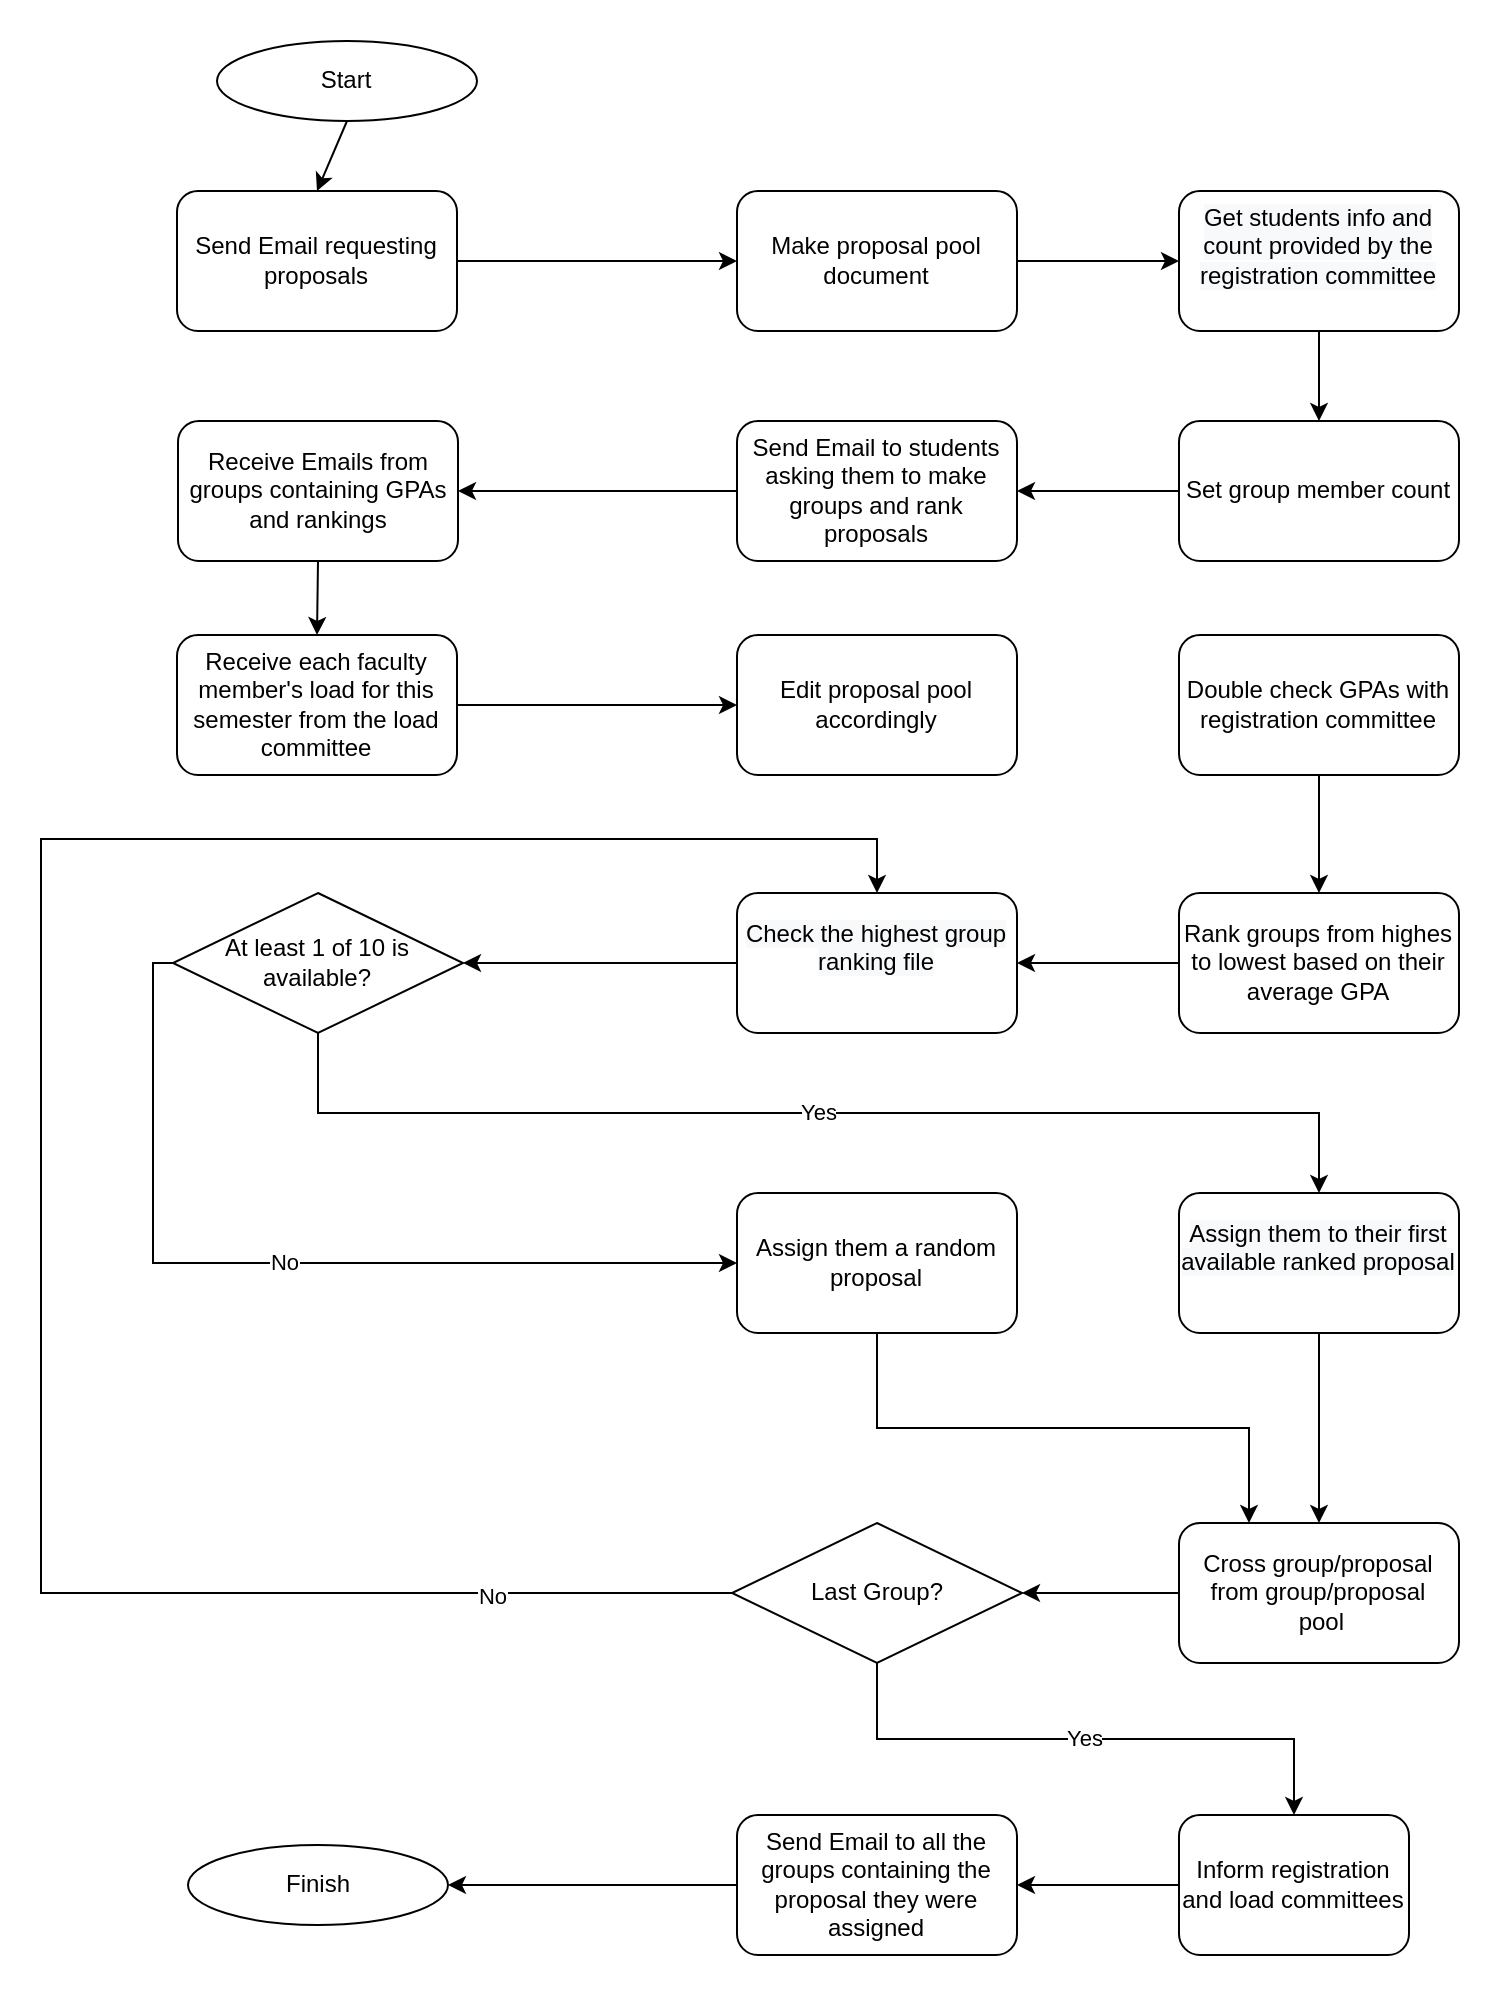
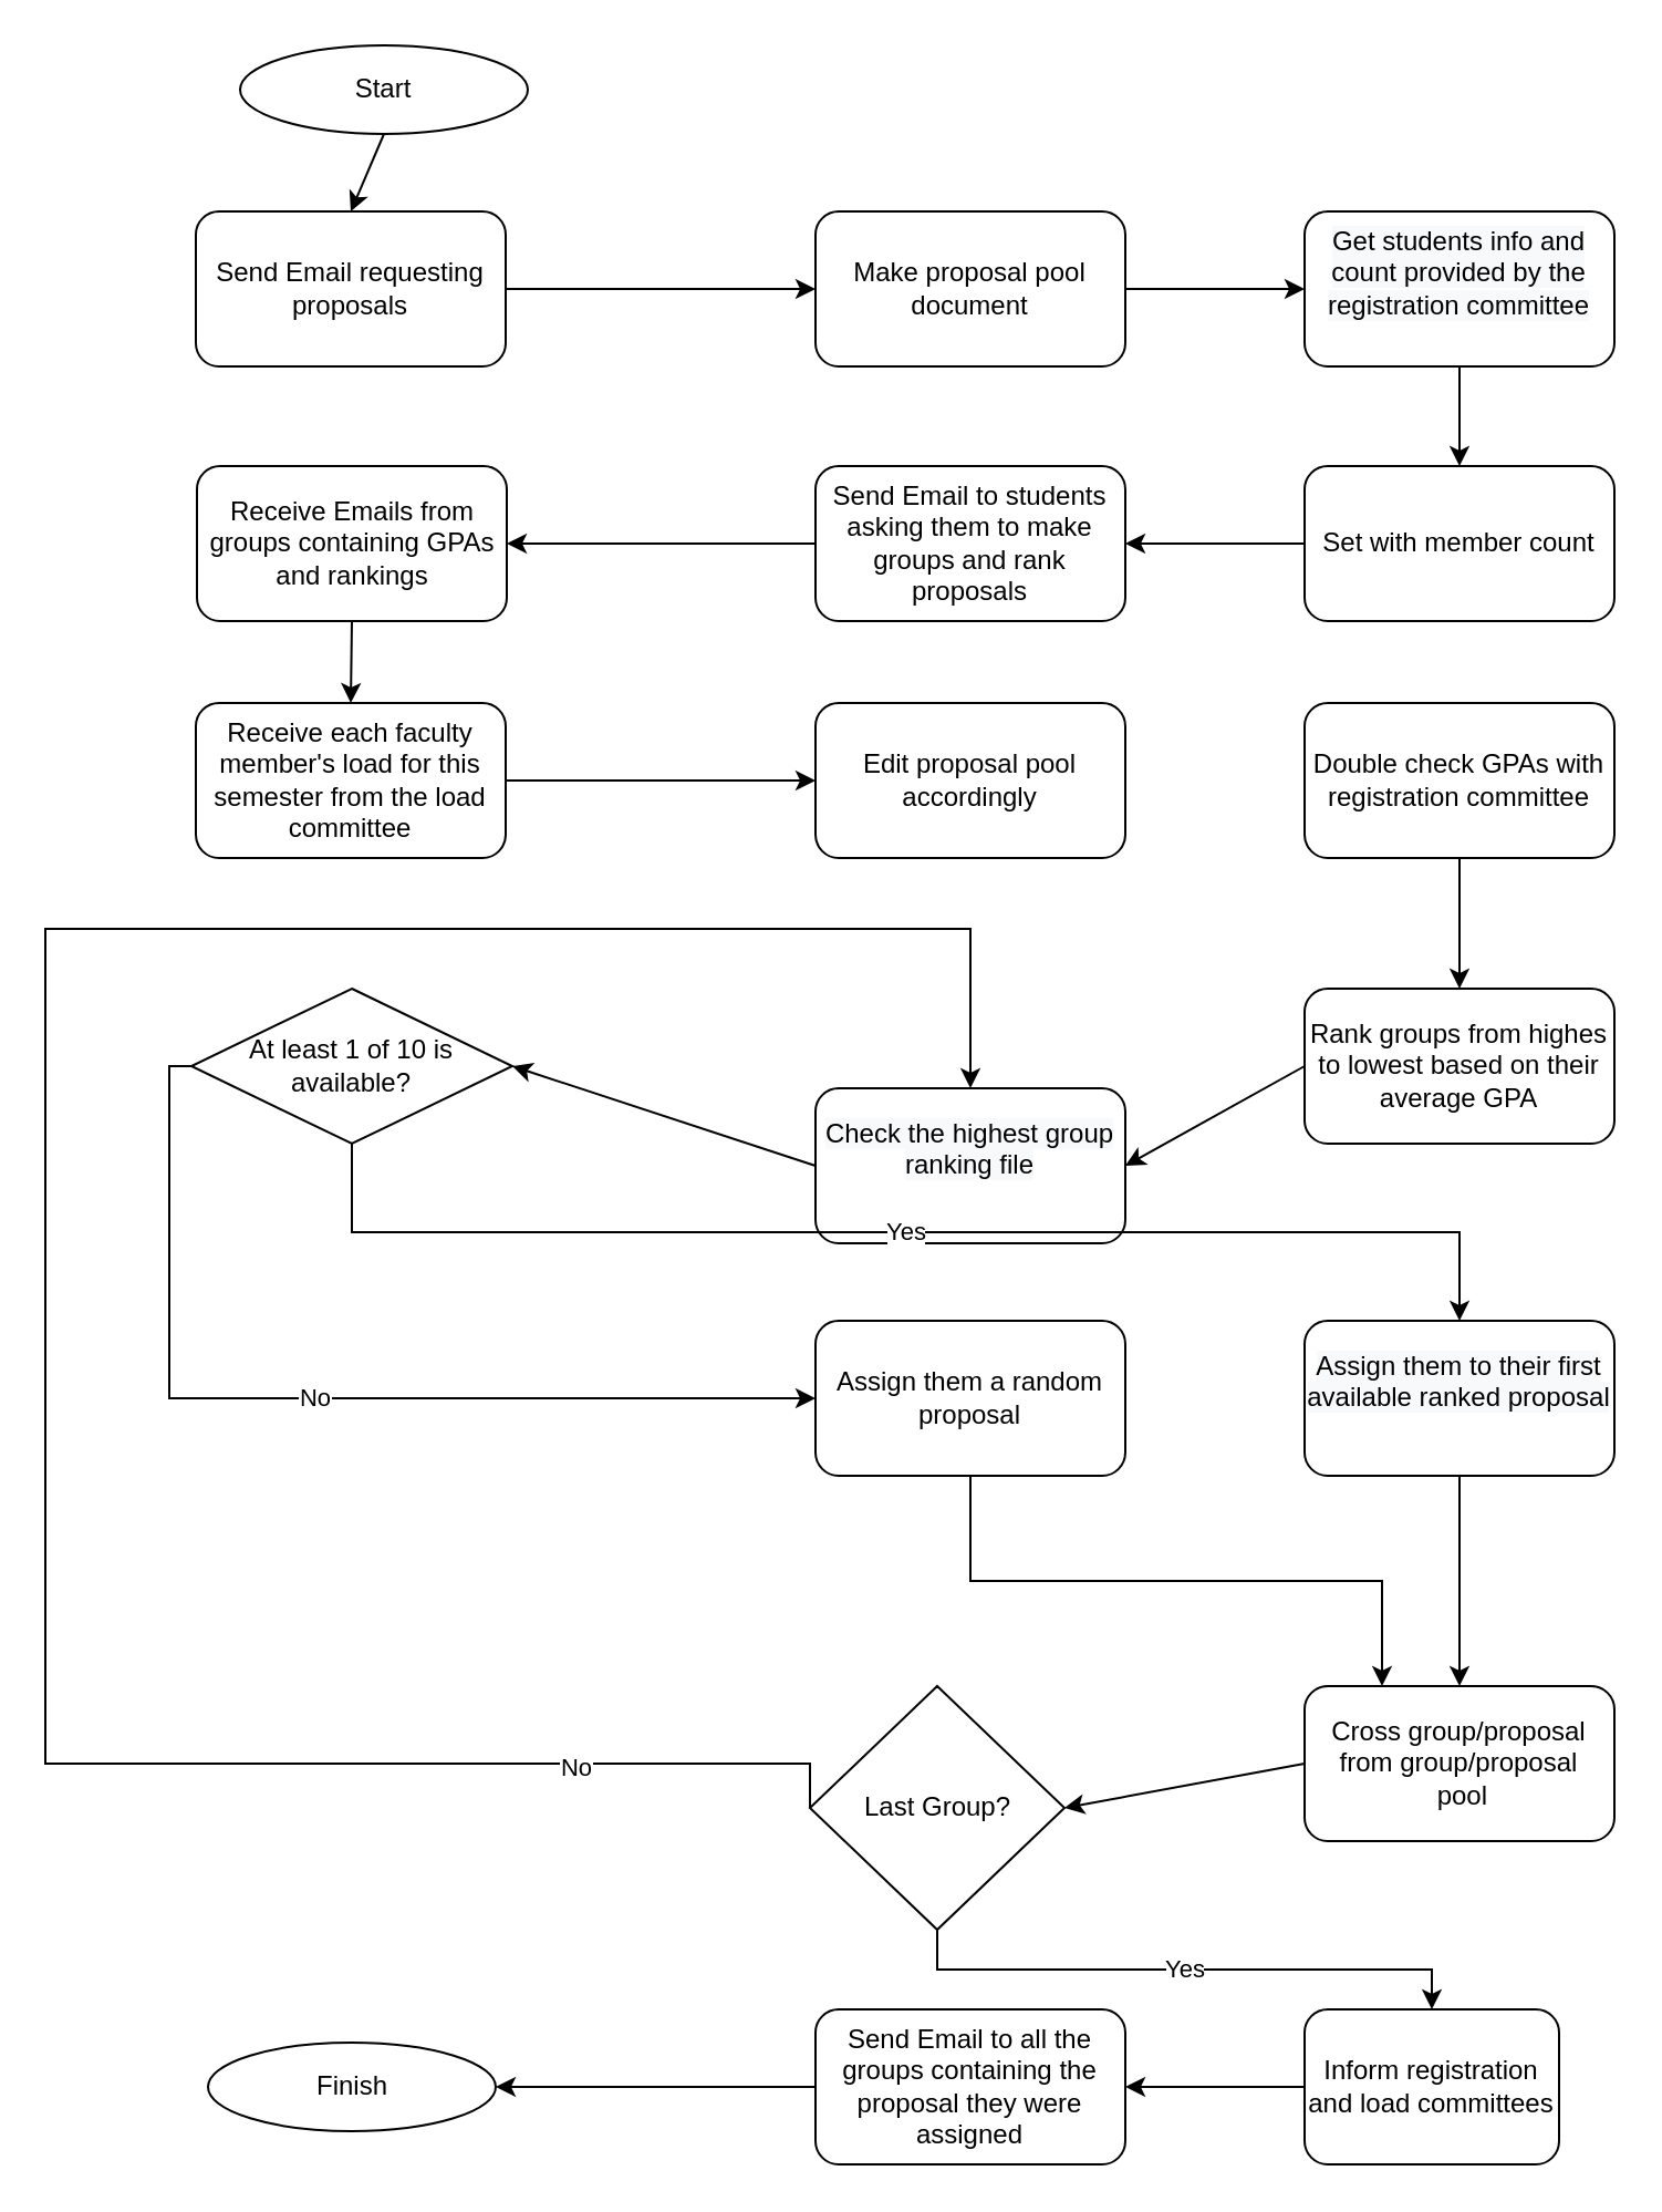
- <mxCell id="32" value="Set group member count" style="rounded=1;whiteSpace=wrap;html=1;" parent="1" vertex="1"><mxGeometry x="589" y="210" width="140" height="70" as="geometry" /></mxCell>
+ <mxCell id="32" value="Set with member count" style="rounded=1;whiteSpace=wrap;html=1;" parent="1" vertex="1"><mxGeometry x="589" y="210" width="140" height="70" as="geometry" /></mxCell>
- <mxCell id="14" value="&#10;&lt;span style=&quot;color: rgb(0, 0, 0); font-family: Helvetica; font-size: 12px; font-style: normal; font-variant-ligatures: normal; font-variant-caps: normal; font-weight: 400; letter-spacing: normal; orphans: 2; text-align: center; text-indent: 0px; text-transform: none; widows: 2; word-spacing: 0px; -webkit-text-stroke-width: 0px; background-color: rgb(248, 249, 250); text-decoration-thickness: initial; text-decoration-style: initial; text-decoration-color: initial; float: none; display: inline !important;&quot;&gt;Check the highest group ranking file&lt;/span&gt;&#10;&#10;" style="rounded=1;whiteSpace=wrap;html=1;" parent="1" vertex="1"><mxGeometry x="368" y="446" width="140" height="70" as="geometry" /></mxCell>
+ <mxCell id="14" value="&#10;&lt;span style=&quot;color: rgb(0, 0, 0); font-family: Helvetica; font-size: 12px; font-style: normal; font-variant-ligatures: normal; font-variant-caps: normal; font-weight: 400; letter-spacing: normal; orphans: 2; text-align: center; text-indent: 0px; text-transform: none; widows: 2; word-spacing: 0px; -webkit-text-stroke-width: 0px; background-color: rgb(248, 249, 250); text-decoration-thickness: initial; text-decoration-style: initial; text-decoration-color: initial; float: none; display: inline !important;&quot;&gt;Check the highest group ranking file&lt;/span&gt;&#10;&#10;" style="rounded=1;whiteSpace=wrap;html=1;" parent="1" vertex="1"><mxGeometry x="368" y="491" width="140" height="70" as="geometry" /></mxCell>
- <mxCell id="6" value="Last Group?" style="rhombus;whiteSpace=wrap;html=1;" parent="1" vertex="1"><mxGeometry x="365.5" y="761" width="145" height="70" as="geometry" /></mxCell>
+ <mxCell id="6" value="Last Group?" style="rhombus;whiteSpace=wrap;html=1;" parent="1" vertex="1"><mxGeometry x="365.5" y="761" width="115" height="110" as="geometry" /></mxCell>
